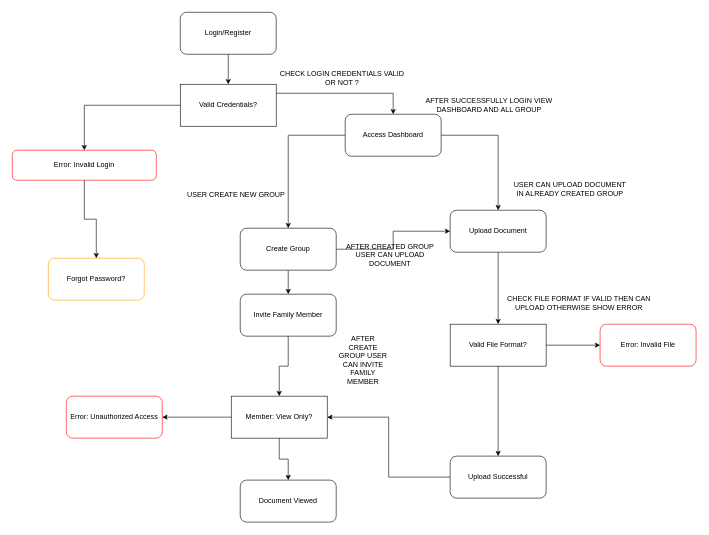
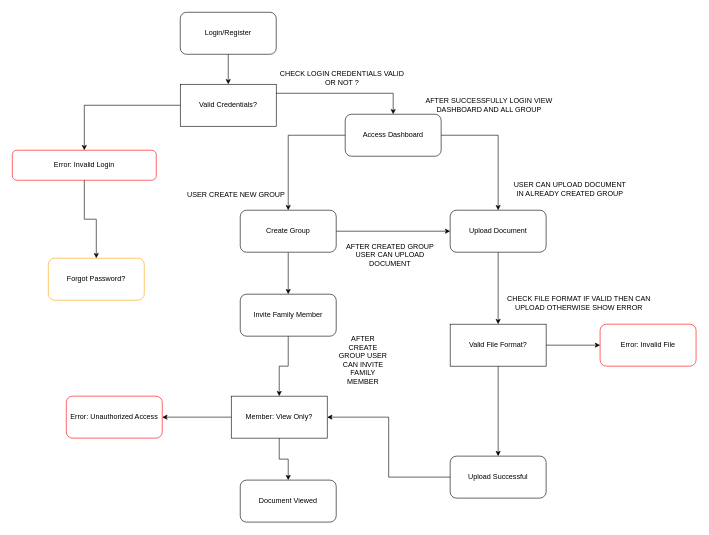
- <mxCell id="15" value="Create Group" style="rounded=1;whiteSpace=wrap;html=1;" vertex="1" parent="1"><mxGeometry x="400" y="380" width="160" height="70" as="geometry" /></mxCell>
+ <mxCell id="15" value="Create Group" style="rounded=1;whiteSpace=wrap;html=1;" vertex="1" parent="1"><mxGeometry x="400" y="350" width="160" height="70" as="geometry" /></mxCell>
